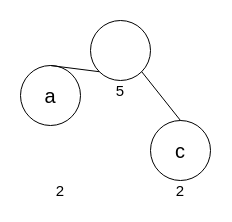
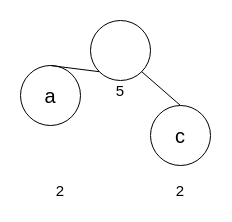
- <mxCell id="3" value="&lt;font style=&quot;font-size: 20px;&quot;&gt;c&lt;/font&gt;" style="ellipse;whiteSpace=wrap;html=1;aspect=fixed;" parent="1" vertex="1"><mxGeometry x="150" y="120" width="60" height="60" as="geometry" /></mxCell>
+ <mxCell id="3" value="&lt;font style=&quot;font-size: 20px;&quot;&gt;c&lt;/font&gt;" style="ellipse;whiteSpace=wrap;html=1;aspect=fixed;" parent="1" vertex="1"><mxGeometry x="150" y="105" width="60" height="60" as="geometry" /></mxCell>
